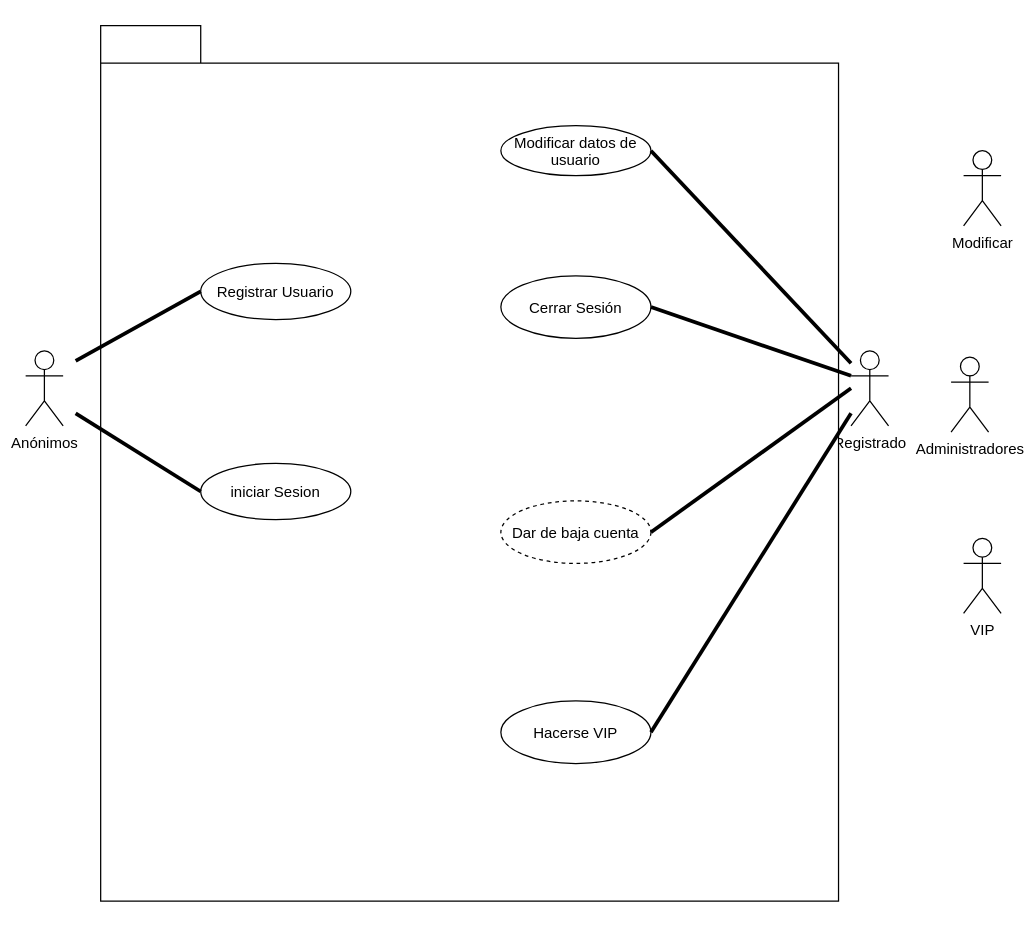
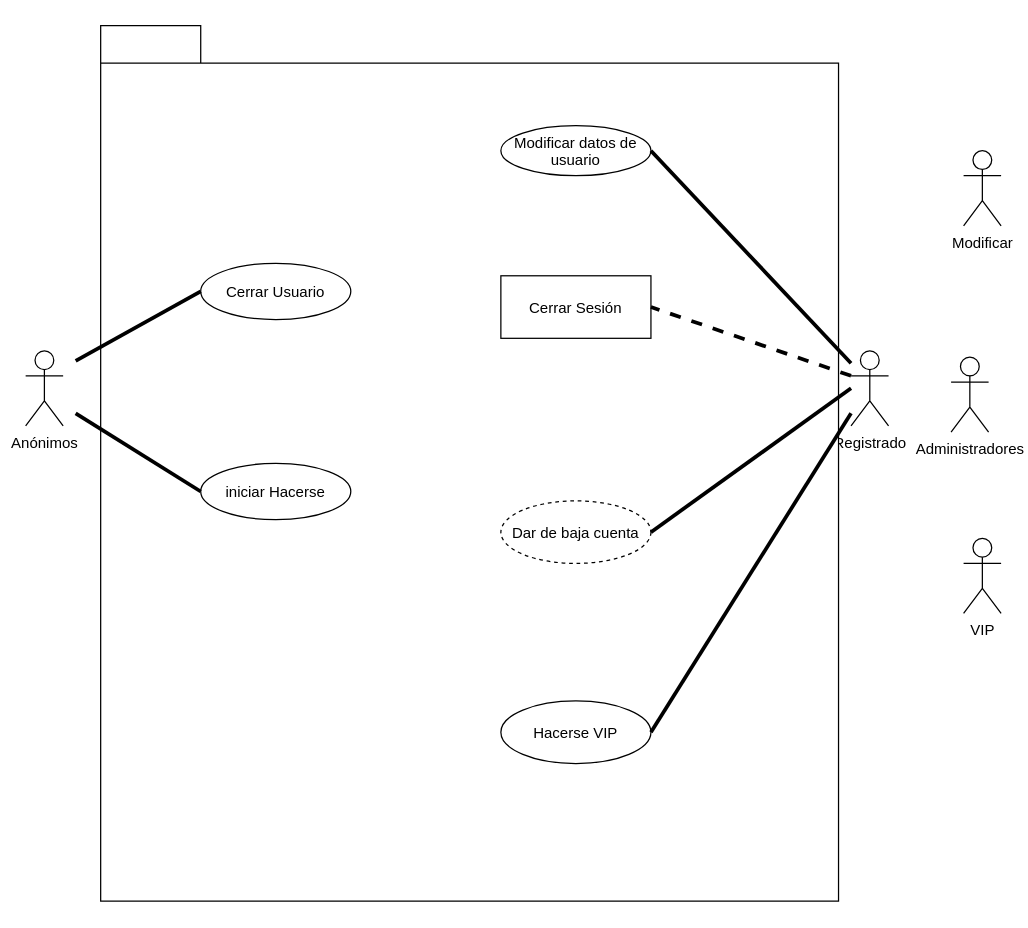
- <mxCell id="8" value="Registrar Usuario" style="ellipse;" parent="1" vertex="1"><mxGeometry x="160" y="210" width="120" height="45" as="geometry" /></mxCell>
+ <mxCell id="8" value="Cerrar Usuario" style="ellipse;" parent="1" vertex="1"><mxGeometry x="160" y="210" width="120" height="45" as="geometry" /></mxCell>
- <mxCell id="11" value="Cerrar Sesión" style="ellipse;" parent="1" vertex="1"><mxGeometry x="400" y="220" width="120" height="50" as="geometry" /></mxCell>
+ <mxCell id="11" value="Cerrar Sesión" style="rounded=0;" parent="1" vertex="1"><mxGeometry x="400" y="220" width="120" height="50" as="geometry" /></mxCell>
- <mxCell id="16" value="" style="endArrow=none;startArrow=none;endFill=0;startFill=0;endSize=8;html=1;verticalAlign=bottom;labelBackgroundColor=none;strokeWidth=3;entryX=1;entryY=0.5;entryDx=0;entryDy=0;exitX=0;exitY=0.333;exitDx=0;exitDy=0;exitPerimeter=0;" parent="1" source="4" target="11" edge="1"><mxGeometry width="160" relative="1" as="geometry"><mxPoint x="80" y="350" as="sourcePoint" /><mxPoint x="180" y="412.5" as="targetPoint" /><Array as="points" /></mxGeometry></mxCell>
+ <mxCell id="16" value="" style="endArrow=none;startArrow=none;endFill=0;startFill=0;endSize=8;html=1;verticalAlign=bottom;labelBackgroundColor=none;strokeWidth=3;entryX=1;entryY=0.5;entryDx=0;entryDy=0;exitX=0;exitY=0.333;exitDx=0;exitDy=0;exitPerimeter=0;dashed=1;" parent="1" source="4" target="11" edge="1"><mxGeometry width="160" relative="1" as="geometry"><mxPoint x="80" y="350" as="sourcePoint" /><mxPoint x="180" y="412.5" as="targetPoint" /><Array as="points" /></mxGeometry></mxCell>
- <mxCell id="9" value="iniciar Sesion" style="ellipse;" parent="1" vertex="1"><mxGeometry x="160" y="370" width="120" height="45" as="geometry" /></mxCell>
+ <mxCell id="9" value="iniciar Hacerse" style="ellipse;" parent="1" vertex="1"><mxGeometry x="160" y="370" width="120" height="45" as="geometry" /></mxCell>
